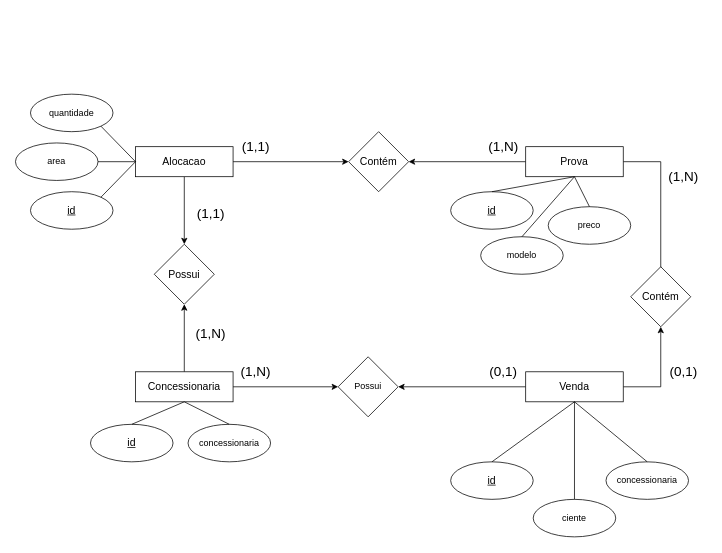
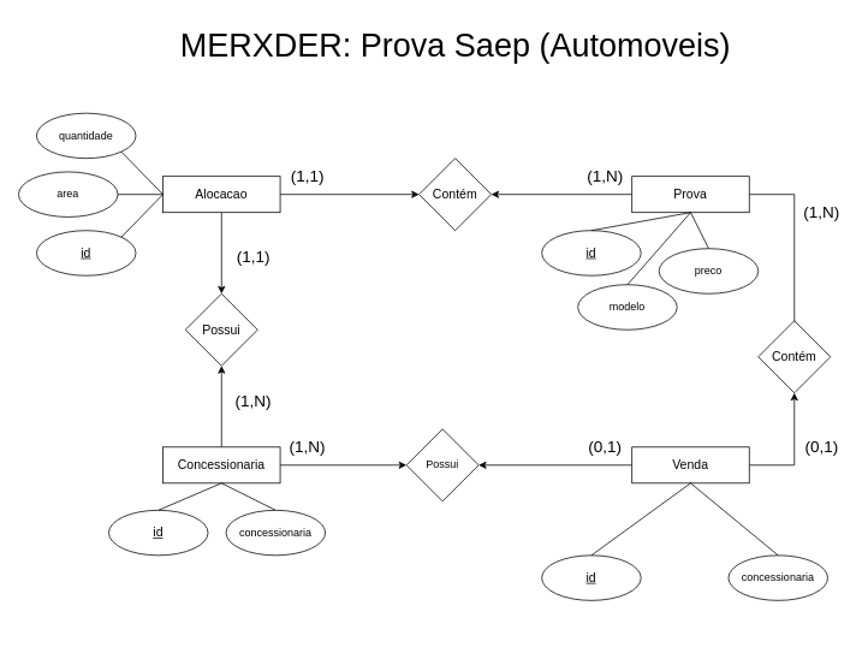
+ <mxCell id="2" value="&lt;font style=&quot;font-size: 36px;&quot;&gt;MERXDER: Prova Saep (Automoveis)&lt;/font&gt;" style="text;html=1;align=center;verticalAlign=middle;resizable=0;points=[];autosize=1;strokeColor=none;fillColor=none;" vertex="1" parent="1"><mxGeometry x="189" y="20" width="630" height="60" as="geometry" /></mxCell>
- <mxCell id="48" value="" style="endArrow=none;html=1;rounded=0;entryX=0.5;entryY=1;entryDx=0;entryDy=0;exitX=0.5;exitY=0;exitDx=0;exitDy=0;" edge="1" parent="1" source="47" target="36"><mxGeometry width="50" height="50" relative="1" as="geometry"><mxPoint x="827" y="680" as="sourcePoint" /><mxPoint x="730" y="600" as="targetPoint" /></mxGeometry></mxCell>
- <mxCell id="47" value="ciente" style="ellipse;whiteSpace=wrap;html=1;" vertex="1" parent="1"><mxGeometry x="710" y="665" width="110" height="50" as="geometry" /></mxCell>
